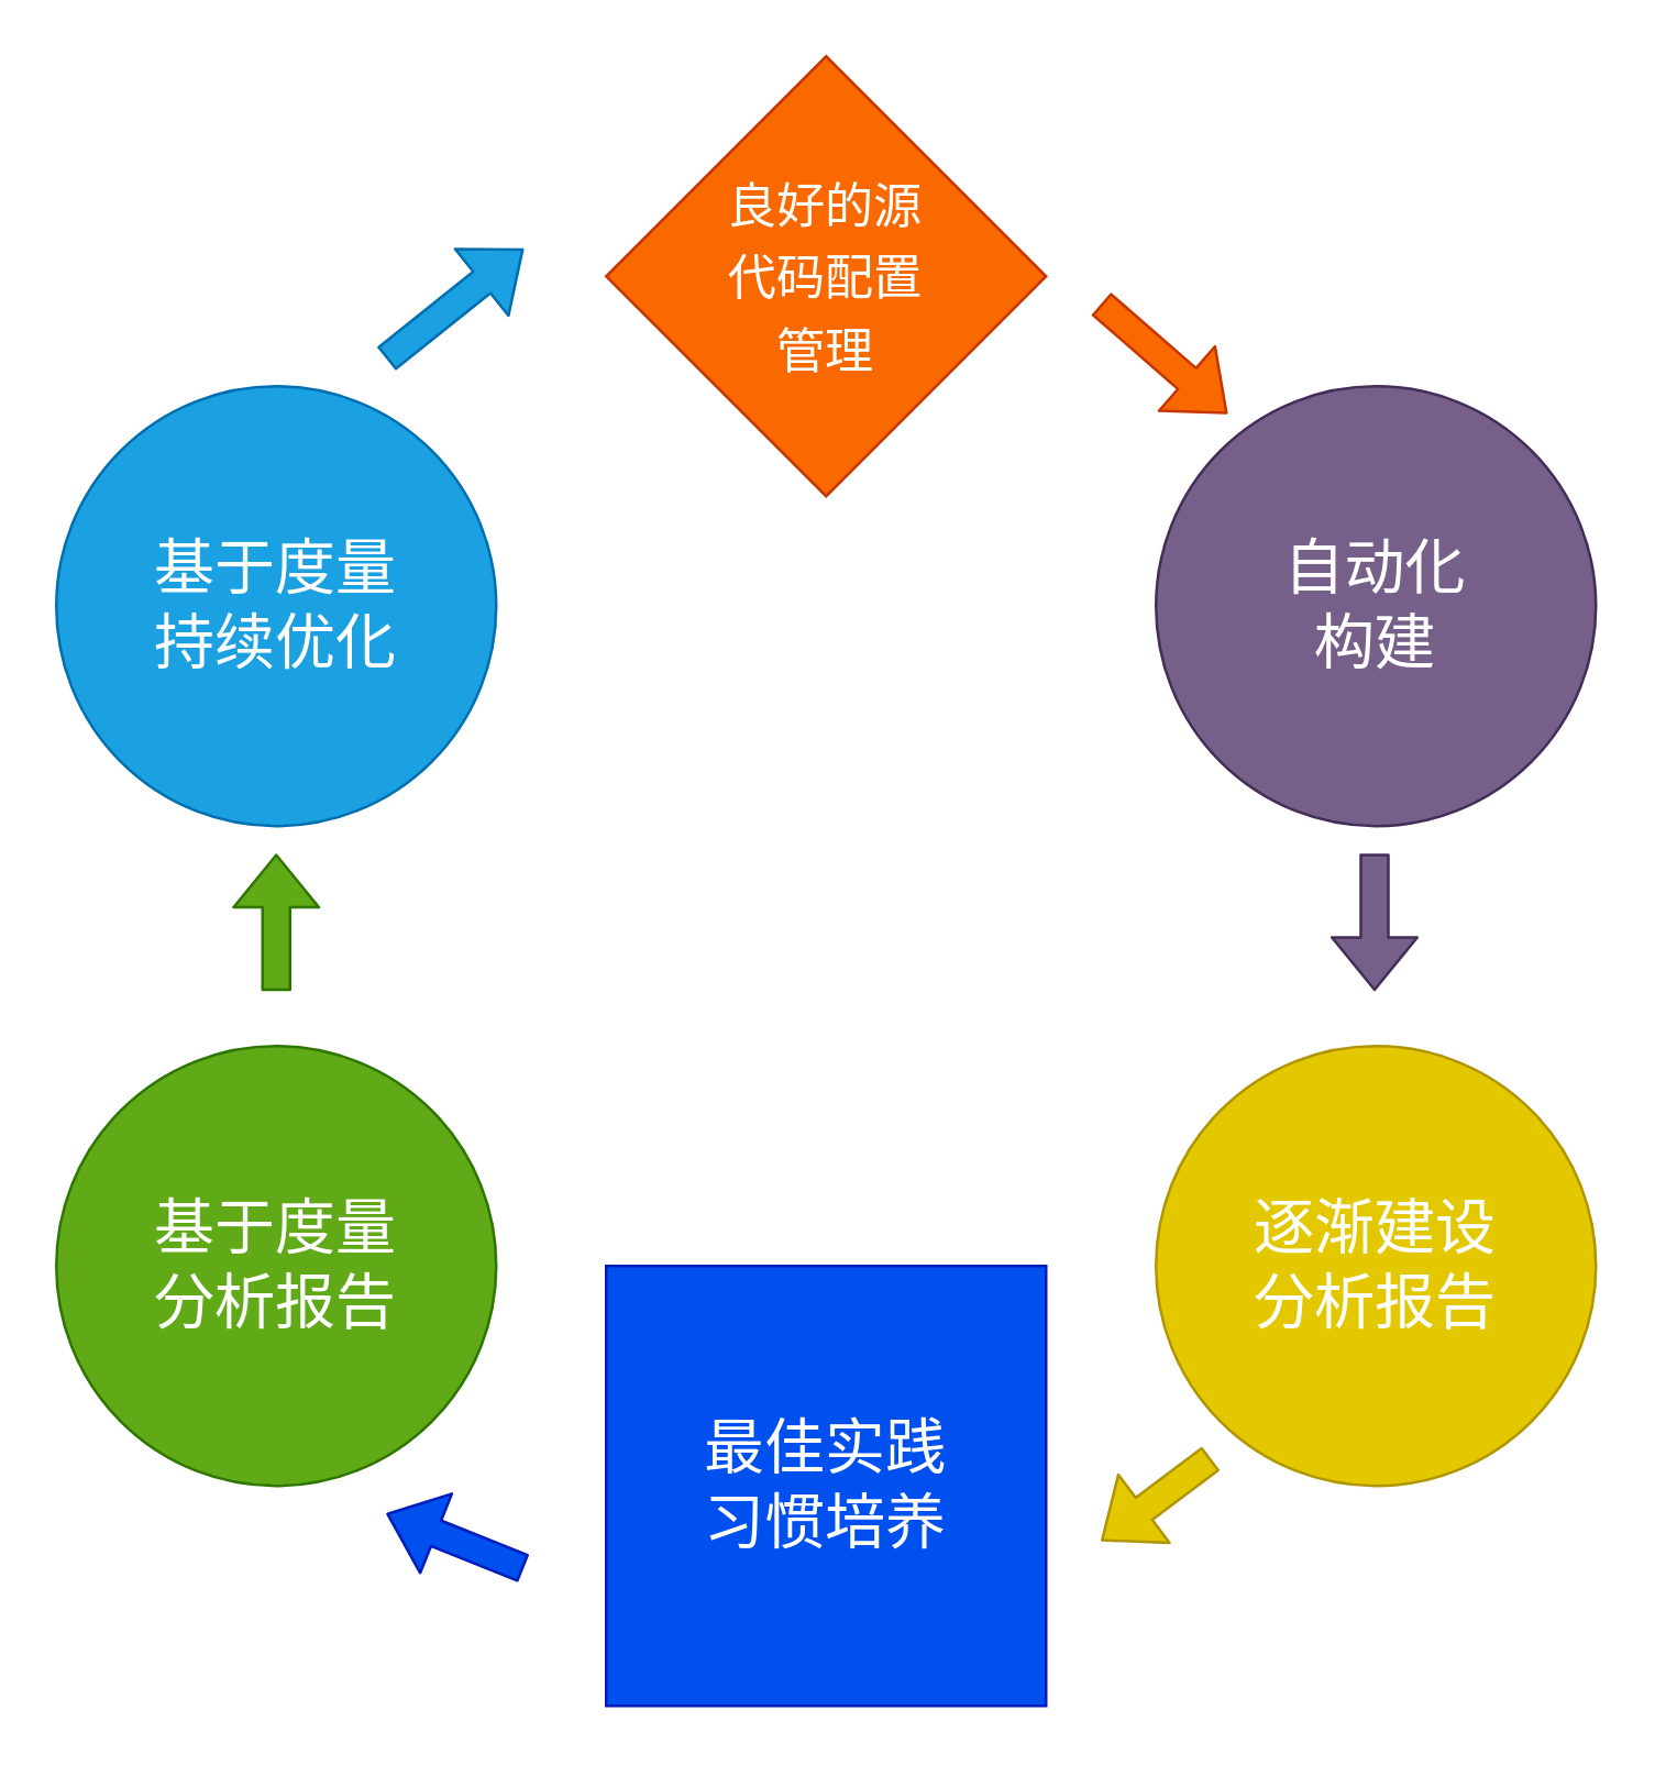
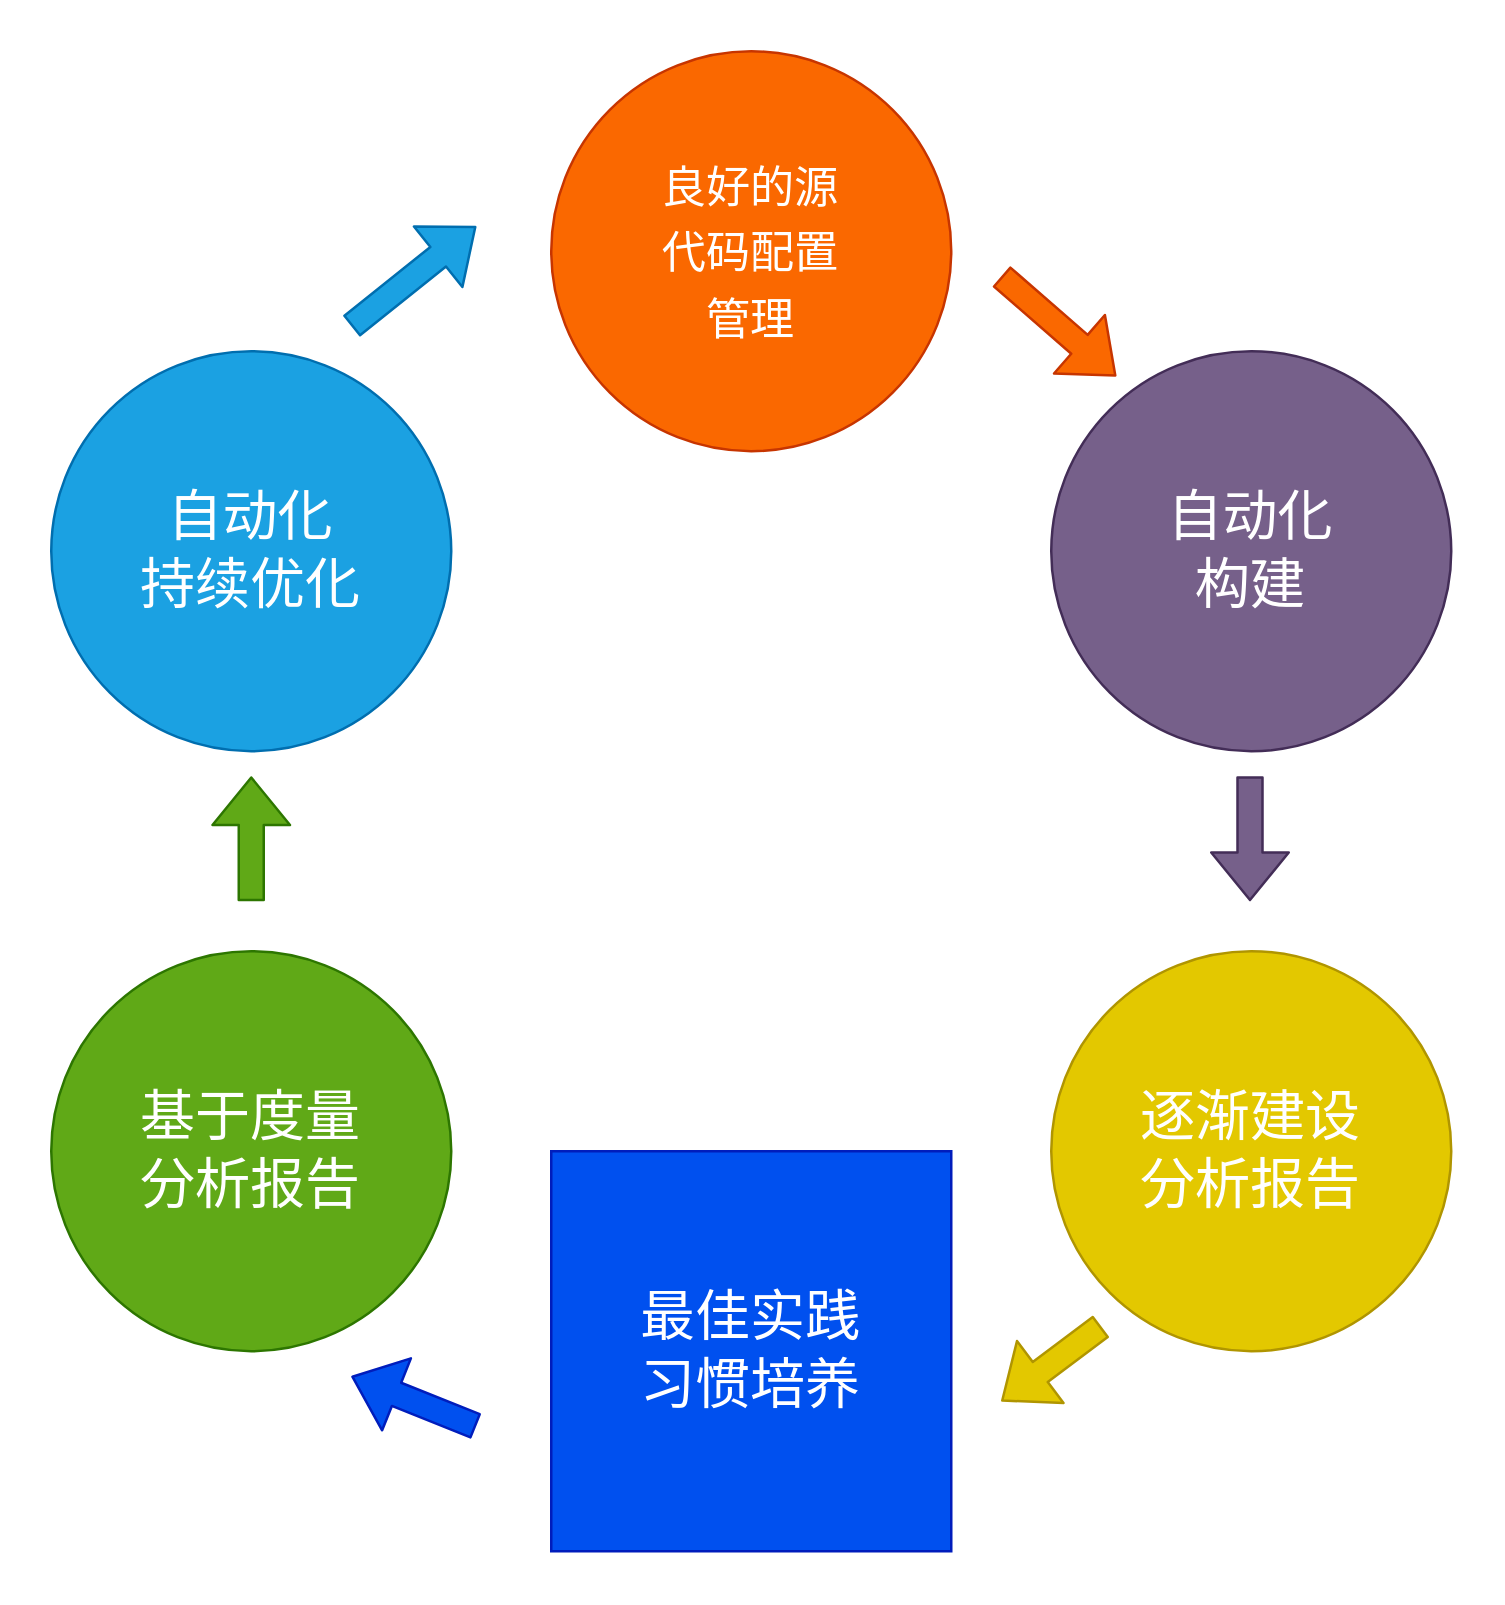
- <mxCell id="2" value="&lt;font face=&quot;HannotateSC-W5&quot;&gt;&lt;span style=&quot;font-size: 17.645px&quot;&gt;良好的源&lt;br&gt;代码配置&lt;br&gt;管理&lt;/span&gt;&lt;/font&gt;" style="rhombus;whiteSpace=wrap;html=1;shadow=0;dashed=0;comic=0;fontFamily=Verdana;fontSize=22;fontColor=#ffffff;fillColor=#fa6800;strokeColor=#C73500;" parent="1" vertex="1"><mxGeometry x="220" y="20" width="160" height="160" as="geometry" /></mxCell>
+ <mxCell id="2" value="&lt;font face=&quot;HannotateSC-W5&quot;&gt;&lt;span style=&quot;font-size: 17.645px&quot;&gt;良好的源&lt;br&gt;代码配置&lt;br&gt;管理&lt;/span&gt;&lt;/font&gt;" style="ellipse;whiteSpace=wrap;html=1;rounded=0;shadow=0;dashed=0;comic=0;fontFamily=Verdana;fontSize=22;fontColor=#ffffff;fillColor=#fa6800;strokeColor=#C73500;" parent="1" vertex="1"><mxGeometry x="220" y="20" width="160" height="160" as="geometry" /></mxCell>
- <mxCell id="7" value="基于度量&lt;br&gt;持续优化" style="ellipse;whiteSpace=wrap;html=1;rounded=0;shadow=0;dashed=0;comic=0;fontFamily=Verdana;fontSize=22;fontColor=#ffffff;fillColor=#1ba1e2;strokeColor=#006EAF;" parent="1" vertex="1"><mxGeometry x="20" y="140" width="160" height="160" as="geometry" /></mxCell>
+ <mxCell id="7" value="自动化&lt;br&gt;持续优化" style="ellipse;whiteSpace=wrap;html=1;rounded=0;shadow=0;dashed=0;comic=0;fontFamily=Verdana;fontSize=22;fontColor=#ffffff;fillColor=#1ba1e2;strokeColor=#006EAF;" parent="1" vertex="1"><mxGeometry x="20" y="140" width="160" height="160" as="geometry" /></mxCell>
